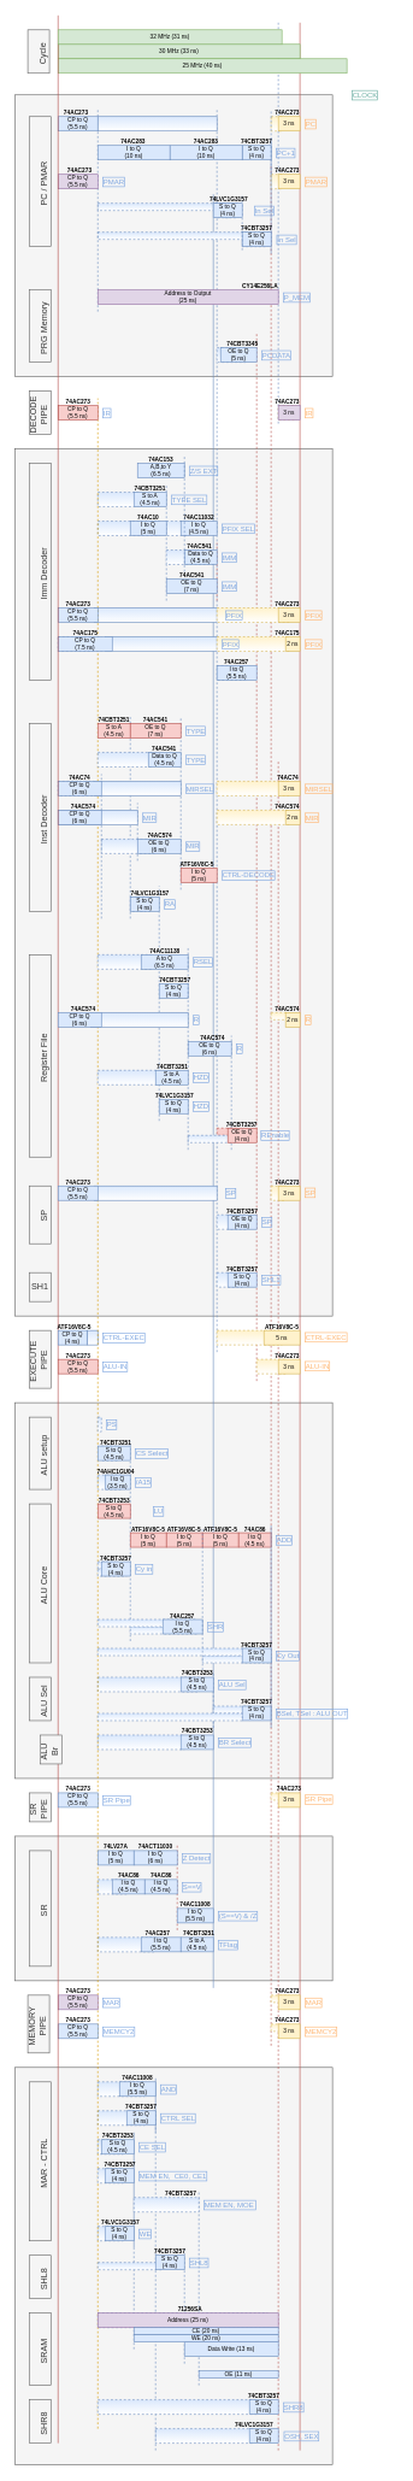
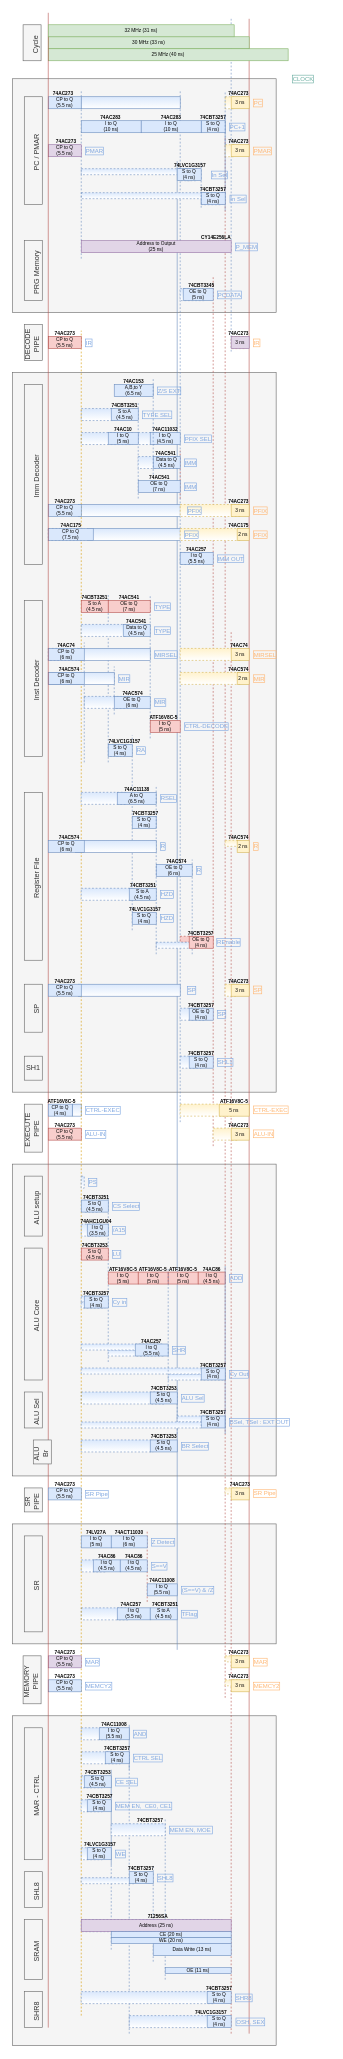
+ <mxCell id="304" value="IMM OUT" style="text;html=1;strokeColor=none;fillColor=none;align=left;verticalAlign=middle;whiteSpace=wrap;rounded=0;fontSize=10;labelBorderColor=#7EA6E0;fontColor=#7EA6E0;" parent="7" vertex="1"><mxGeometry x="360" y="920" width="65" height="20" as="geometry" /></mxCell>
- <mxCell id="226" value="LU" style="text;html=1;strokeColor=none;fillColor=none;align=left;verticalAlign=middle;whiteSpace=wrap;rounded=0;fontSize=10;labelBorderColor=#7EA6E0;fontColor=#7EA6E0;" parent="7" vertex="1"><mxGeometry x="210" y="2080" width="65" height="20" as="geometry" /></mxCell>
+ <mxCell id="226" value="LU" style="text;html=1;strokeColor=none;fillColor=none;align=left;verticalAlign=middle;whiteSpace=wrap;rounded=0;fontSize=10;labelBorderColor=#7EA6E0;fontColor=#7EA6E0;" parent="7" vertex="1"><mxGeometry x="185" y="2080" width="65" height="20" as="geometry" /></mxCell>
- <mxCell id="317" value="BSel, TSel : ALU OUT" style="text;html=1;strokeColor=none;fillColor=none;align=left;verticalAlign=middle;whiteSpace=wrap;rounded=0;fontSize=10;labelBorderColor=#7EA6E0;fontColor=#7EA6E0;" parent="7" vertex="1"><mxGeometry x="380" y="2360" width="105" height="20" as="geometry" /></mxCell>
+ <mxCell id="317" value="BSel, TSel : EXT OUT" style="text;html=1;strokeColor=none;fillColor=none;align=left;verticalAlign=middle;whiteSpace=wrap;rounded=0;fontSize=10;labelBorderColor=#7EA6E0;fontColor=#7EA6E0;" parent="7" vertex="1"><mxGeometry x="380" y="2360" width="105" height="20" as="geometry" /></mxCell>
